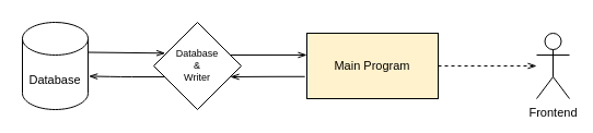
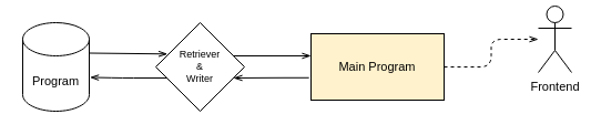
- <mxCell id="5" value="Database&lt;br style=&quot;font-size: 9px;&quot;&gt;&amp;amp;&lt;br style=&quot;font-size: 9px;&quot;&gt;Writer" style="rhombus;whiteSpace=wrap;html=1;fontSize=9;" vertex="1" parent="1"><mxGeometry x="140" y="20" width="80" height="80" as="geometry" /></mxCell>
+ <mxCell id="5" value="Retriever&lt;br style=&quot;font-size: 9px;&quot;&gt;&amp;amp;&lt;br style=&quot;font-size: 9px;&quot;&gt;Writer" style="rhombus;whiteSpace=wrap;html=1;fontSize=9;" vertex="1" parent="1"><mxGeometry x="140" y="20" width="80" height="80" as="geometry" /></mxCell>
- <mxCell id="10" value="Frontend" style="shape=umlActor;verticalLabelPosition=bottom;verticalAlign=top;html=1;outlineConnect=0;fontSize=11;" vertex="1" parent="1"><mxGeometry x="490" y="30" width="30" height="60" as="geometry" /></mxCell>
+ <mxCell id="10" value="Frontend" style="shape=umlActor;verticalLabelPosition=bottom;verticalAlign=top;html=1;outlineConnect=0;fontSize=11;" vertex="1" parent="1"><mxGeometry x="485" y="5" width="30" height="60" as="geometry" /></mxCell>
- <mxCell id="4" value="Database" style="shape=cylinder3;whiteSpace=wrap;html=1;boundedLbl=1;backgroundOutline=1;size=15;fontSize=11;" vertex="1" parent="1"><mxGeometry x="20" y="20" width="60" height="80" as="geometry" /></mxCell>
+ <mxCell id="4" value="Program" style="shape=cylinder3;whiteSpace=wrap;html=1;boundedLbl=1;backgroundOutline=1;size=15;fontSize=11;" vertex="1" parent="1"><mxGeometry x="20" y="20" width="60" height="80" as="geometry" /></mxCell>
